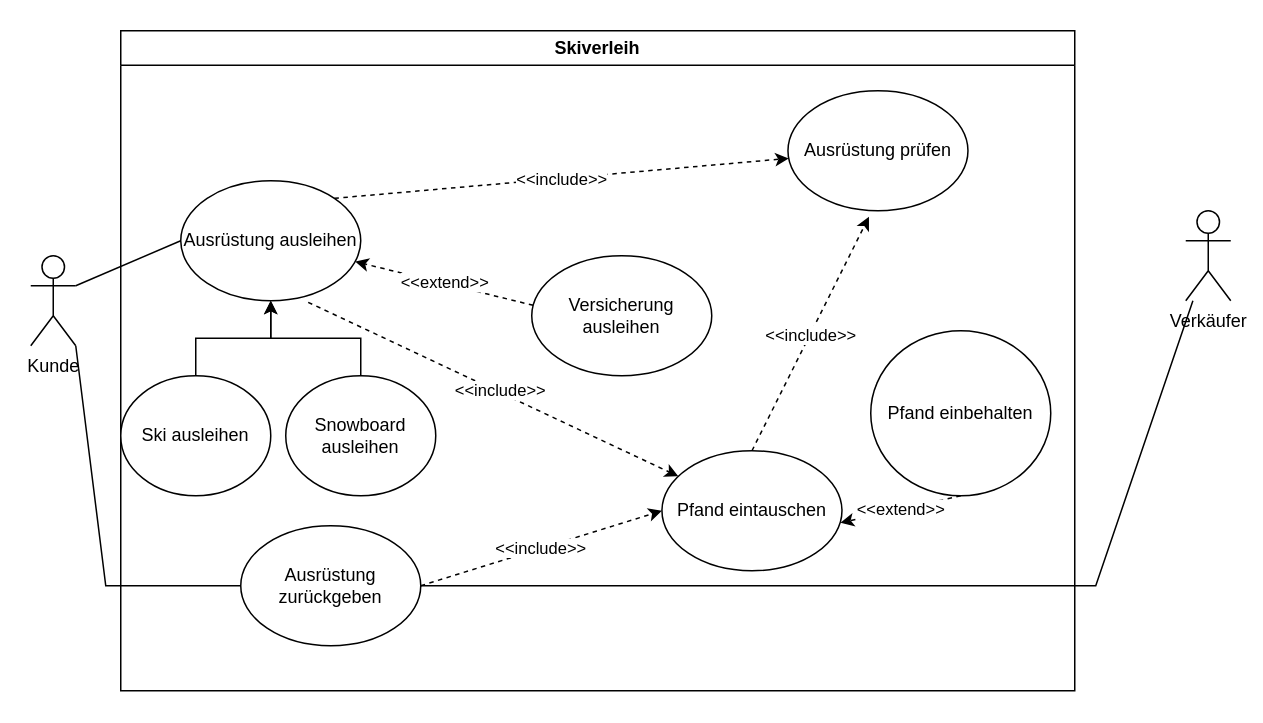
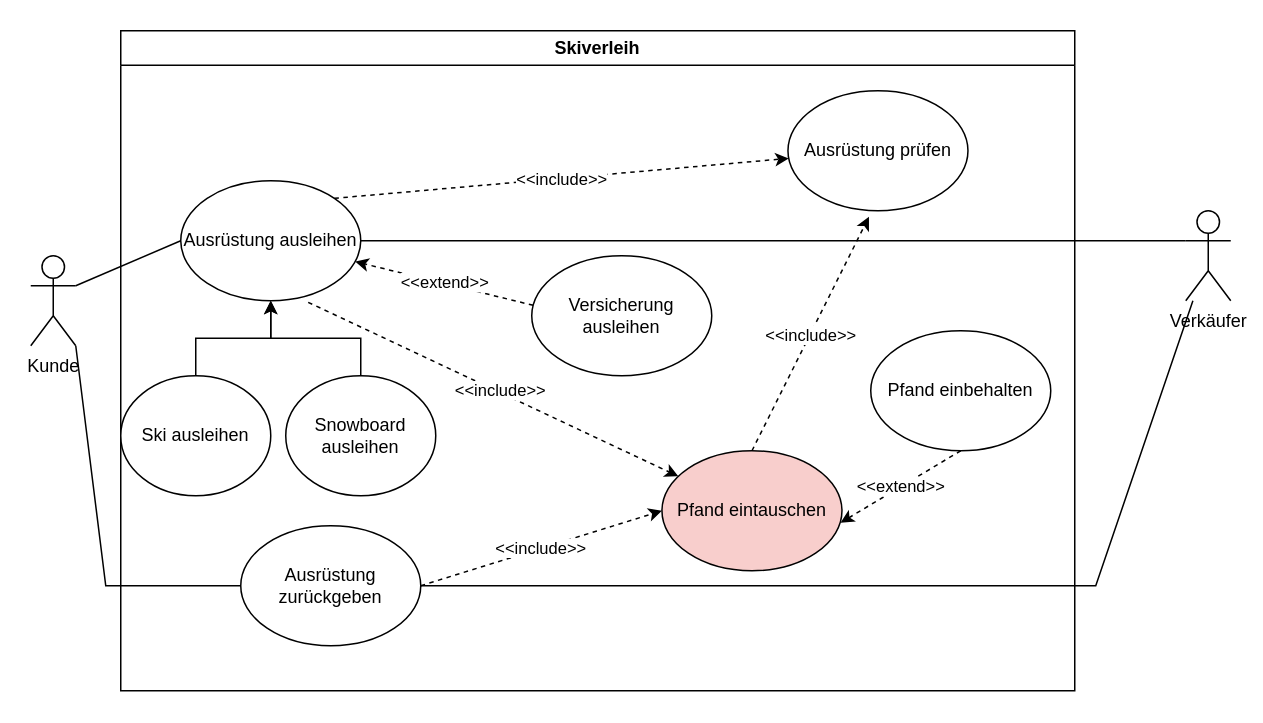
+ <mxCell id="25" value="" style="endArrow=none;html=1;rounded=0;entryX=0;entryY=0.333;entryDx=0;entryDy=0;entryPerimeter=0;exitX=1;exitY=0.5;exitDx=0;exitDy=0;" parent="1" source="4" target="23" edge="1"><mxGeometry width="50" height="50" relative="1" as="geometry"><mxPoint x="470" y="180" as="sourcePoint" /><mxPoint x="520" y="130" as="targetPoint" /></mxGeometry></mxCell>
- <mxCell id="15" value="Pfand einbehalten" style="ellipse;whiteSpace=wrap;html=1;" vertex="1" parent="3"><mxGeometry x="500" y="200" width="120" height="110" as="geometry" /></mxCell>
+ <mxCell id="15" value="Pfand einbehalten" style="ellipse;whiteSpace=wrap;html=1;" vertex="1" parent="3"><mxGeometry x="500" y="200" width="120" height="80" as="geometry" /></mxCell>
- <mxCell id="8" value="Pfand eintauschen" style="ellipse;whiteSpace=wrap;html=1;" parent="3" vertex="1"><mxGeometry x="360.81" y="280" width="120" height="80" as="geometry" /></mxCell>
+ <mxCell id="8" value="Pfand eintauschen" style="ellipse;whiteSpace=wrap;html=1;fillColor=#f8cecc;" parent="3" vertex="1"><mxGeometry x="360.81" y="280" width="120" height="80" as="geometry" /></mxCell>
